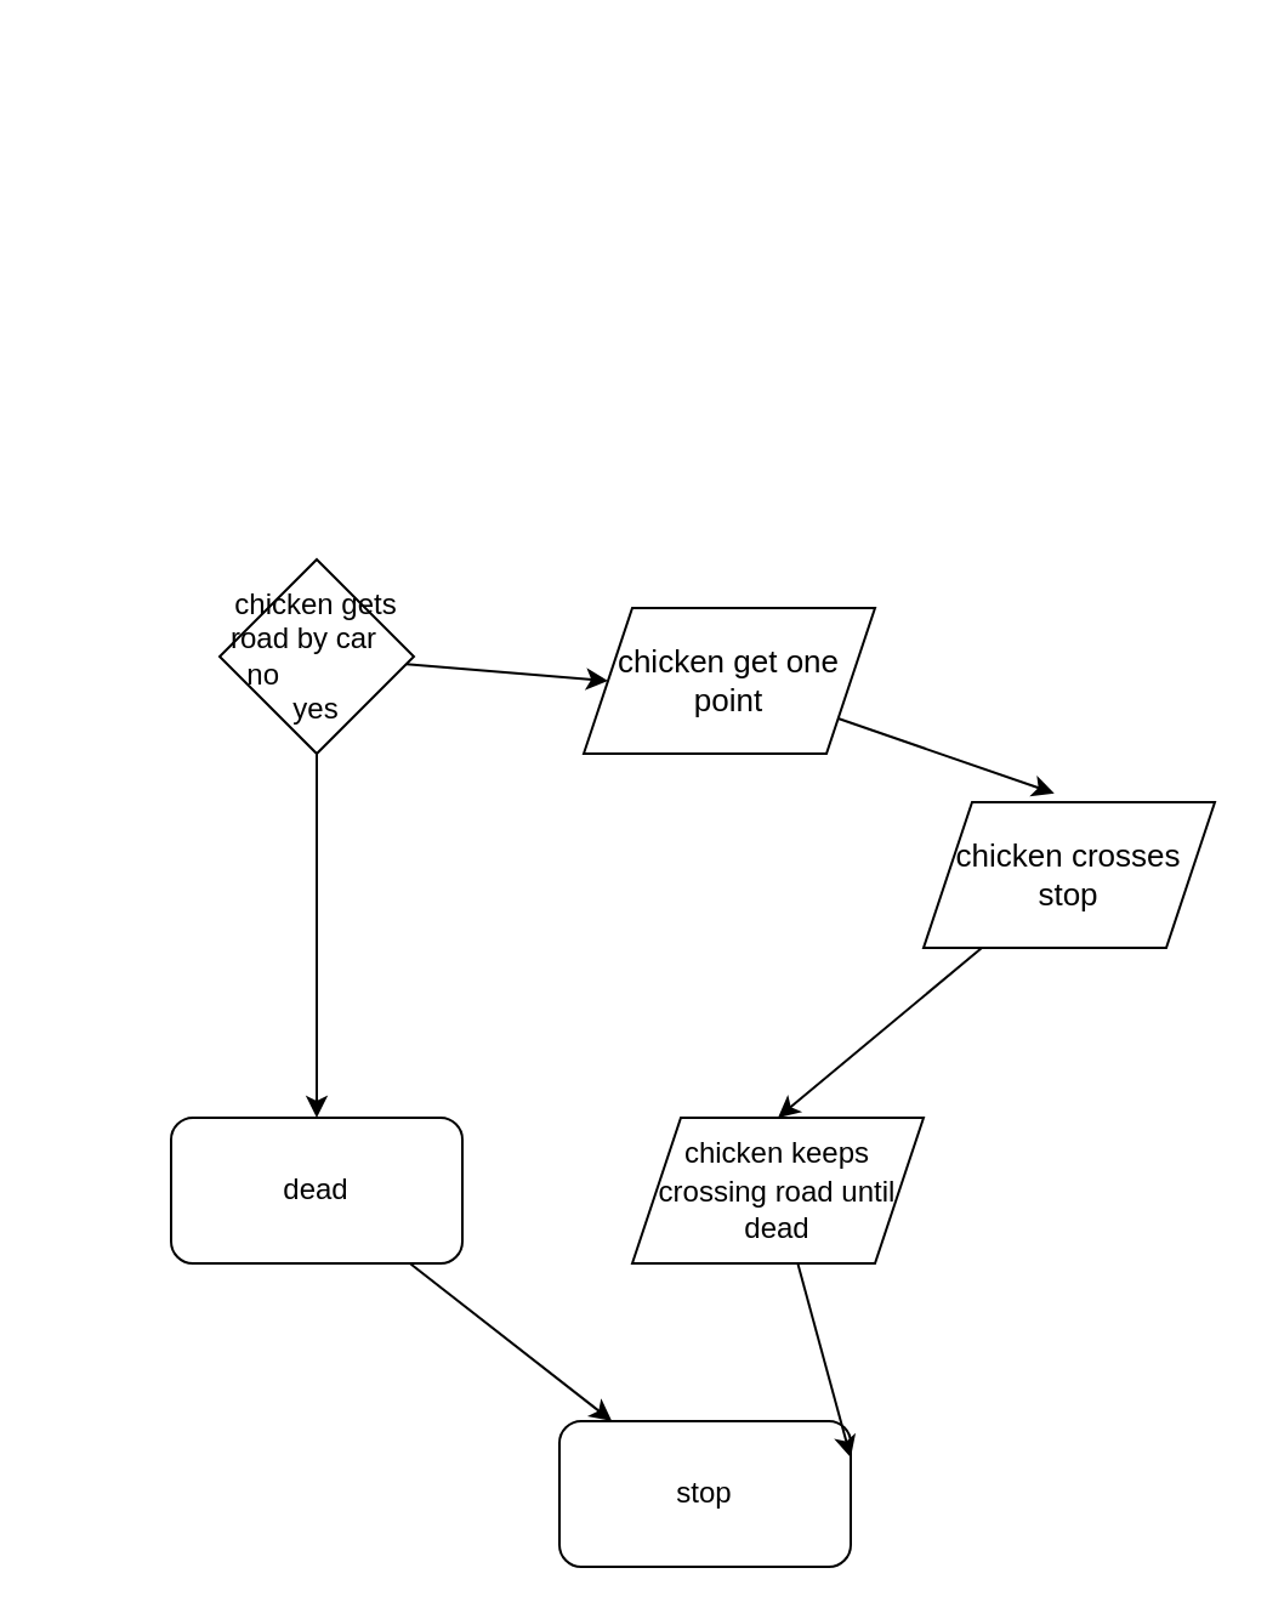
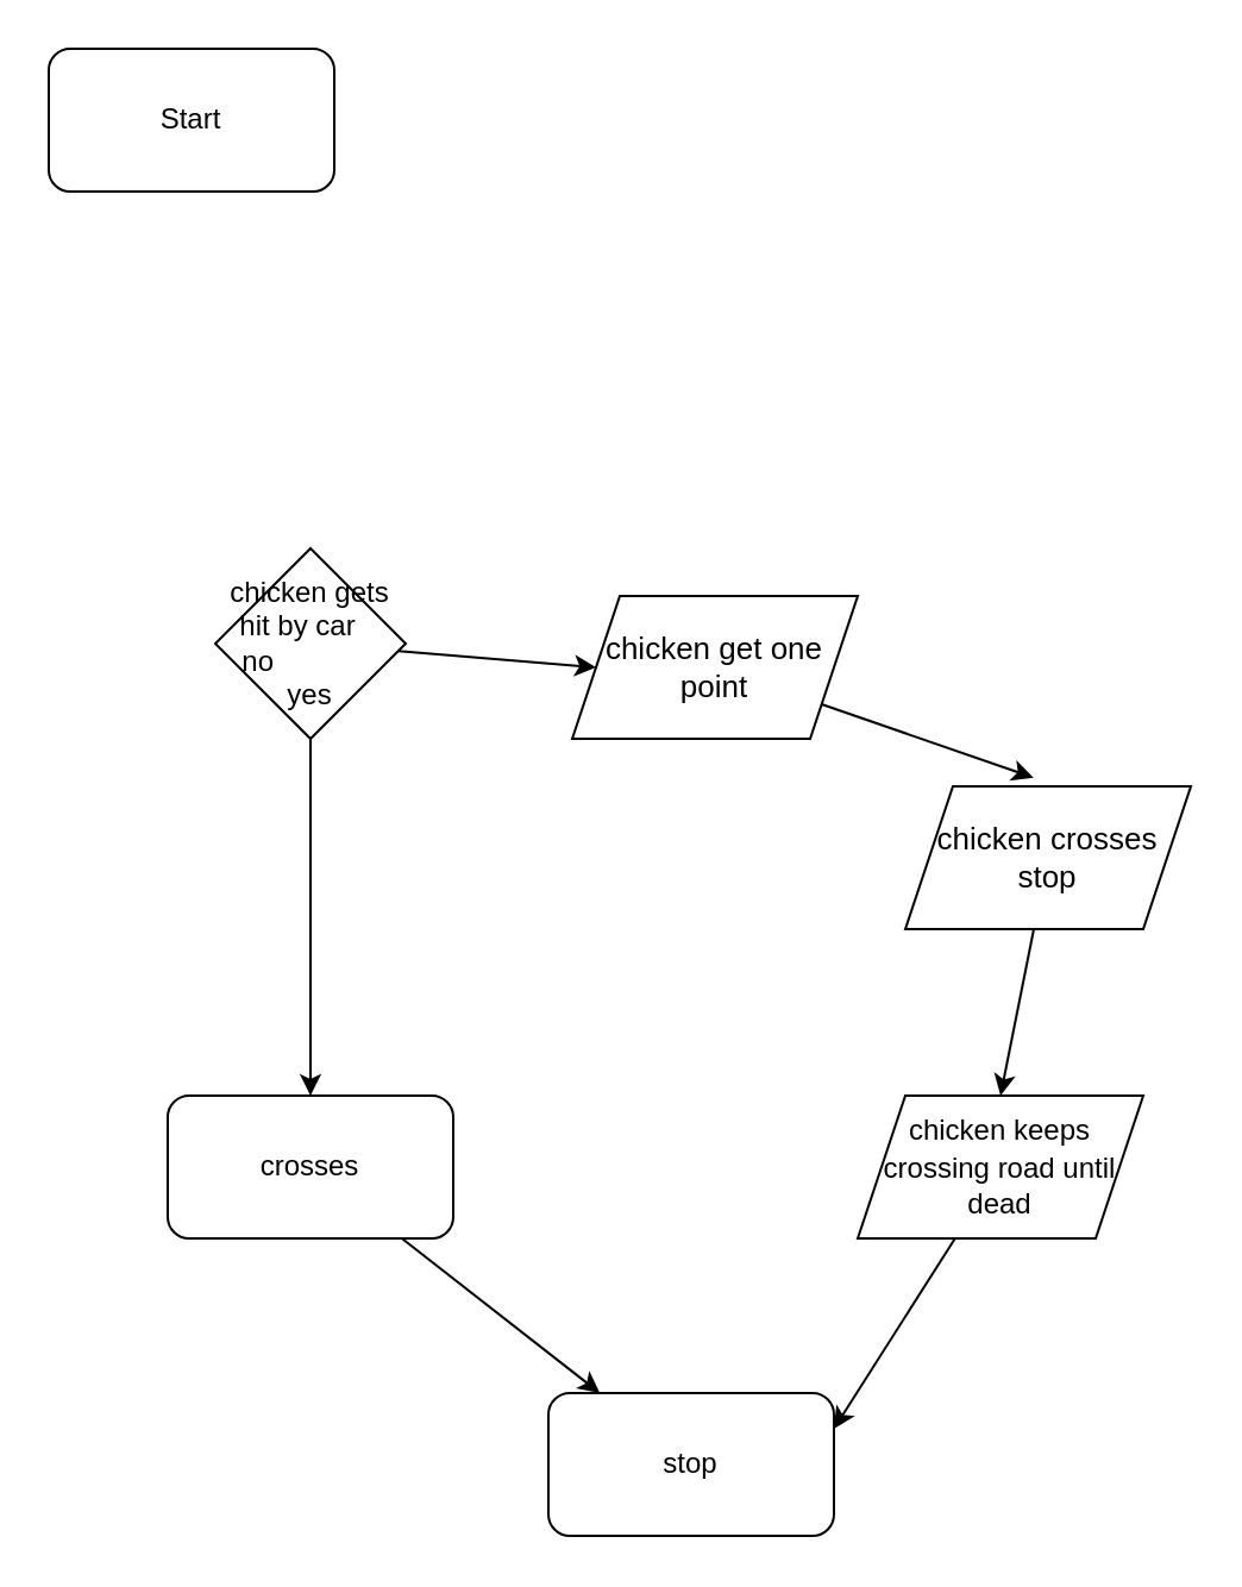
+ <mxCell id="2" value="Start" style="rounded=1;whiteSpace=wrap;html=1;" parent="1" vertex="1"><mxGeometry x="20" y="20" width="120" height="60" as="geometry" /></mxCell>
- <mxCell id="6" value="chicken gets road by car&amp;nbsp; &amp;nbsp;&lt;br&gt;no&amp;nbsp; &amp;nbsp; &amp;nbsp; &amp;nbsp; &amp;nbsp; &amp;nbsp; &amp;nbsp; yes" style="rhombus;whiteSpace=wrap;html=1;" parent="1" vertex="1"><mxGeometry x="90" y="230" width="80" height="80" as="geometry" /></mxCell>
+ <mxCell id="6" value="chicken gets hit by car&amp;nbsp; &amp;nbsp;&lt;br&gt;no&amp;nbsp; &amp;nbsp; &amp;nbsp; &amp;nbsp; &amp;nbsp; &amp;nbsp; &amp;nbsp; yes" style="rhombus;whiteSpace=wrap;html=1;" parent="1" vertex="1"><mxGeometry x="90" y="230" width="80" height="80" as="geometry" /></mxCell>
- <mxCell id="8" value="dead" style="rounded=1;whiteSpace=wrap;html=1;" parent="1" vertex="1"><mxGeometry x="70" y="460" width="120" height="60" as="geometry" /></mxCell>
+ <mxCell id="8" value="crosses" style="rounded=1;whiteSpace=wrap;html=1;" parent="1" vertex="1"><mxGeometry x="70" y="460" width="120" height="60" as="geometry" /></mxCell>
- <mxCell id="14" value="&lt;span style=&quot;font-size: 12px;&quot;&gt;chicken keeps crossing road until dead&lt;/span&gt;" style="shape=parallelogram;perimeter=parallelogramPerimeter;whiteSpace=wrap;html=1;fixedSize=1;fontSize=13;" vertex="1" parent="1"><mxGeometry x="260" y="460" width="120" height="60" as="geometry" /></mxCell>
+ <mxCell id="14" value="&lt;span style=&quot;font-size: 12px;&quot;&gt;chicken keeps crossing road until dead&lt;/span&gt;" style="shape=parallelogram;perimeter=parallelogramPerimeter;whiteSpace=wrap;html=1;fixedSize=1;fontSize=13;" vertex="1" parent="1"><mxGeometry x="360" y="460" width="120" height="60" as="geometry" /></mxCell>
